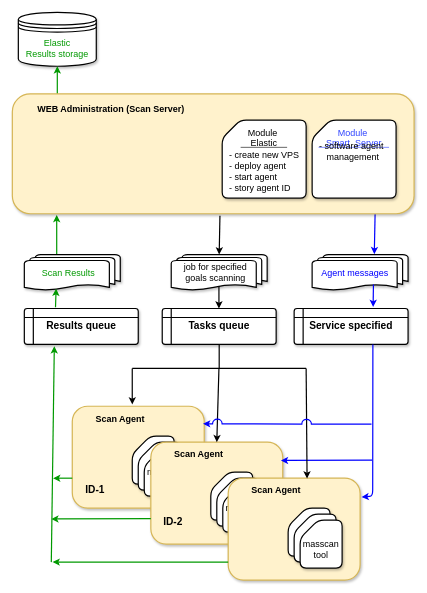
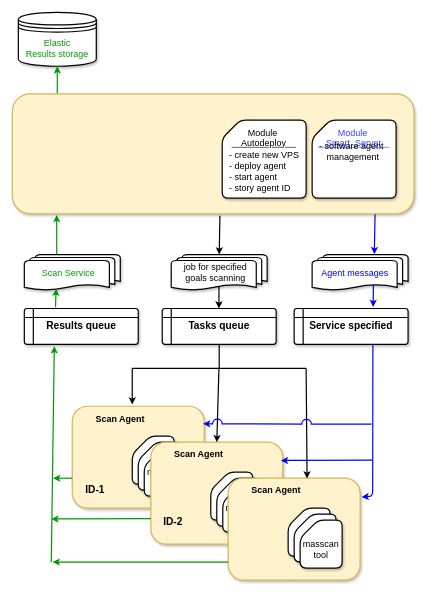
- <mxCell id="60" value="&lt;b&gt;WEB Administration (Scan Server)&lt;/b&gt;" style="text;html=1;strokeColor=none;fillColor=none;align=left;verticalAlign=middle;whiteSpace=wrap;rounded=0;shadow=1;glass=0;comic=0;labelBackgroundColor=none;fontSize=15;fontColor=#000000;" parent="58" vertex="1"><mxGeometry x="40" y="14" width="320" height="20" as="geometry" /></mxCell>
- <mxCell id="65" value="&lt;font color=&quot;#000000&quot;&gt;Module&amp;nbsp;&lt;br&gt;&lt;u&gt;&amp;nbsp; &amp;nbsp; Elastic&amp;nbsp; &amp;nbsp;&amp;nbsp;&lt;/u&gt;&lt;br&gt;&lt;br&gt;&lt;br&gt;&lt;br&gt;&lt;br&gt;&lt;/font&gt;" style="shape=card;whiteSpace=wrap;html=1;rounded=1;shadow=1;glass=0;comic=0;labelBackgroundColor=none;strokeWidth=2;fillColor=#ffffff;gradientColor=none;fontSize=15;fontColor=#3045FF;" parent="64" vertex="1"><mxGeometry width="140" height="130" as="geometry" /></mxCell>
+ <mxCell id="65" value="&lt;font color=&quot;#000000&quot;&gt;Module&amp;nbsp;&lt;br&gt;&lt;u&gt;&amp;nbsp; &amp;nbsp; Autodeploy&amp;nbsp; &amp;nbsp;&amp;nbsp;&lt;/u&gt;&lt;br&gt;&lt;br&gt;&lt;br&gt;&lt;br&gt;&lt;br&gt;&lt;/font&gt;" style="shape=card;whiteSpace=wrap;html=1;rounded=1;shadow=1;glass=0;comic=0;labelBackgroundColor=none;strokeWidth=2;fillColor=#ffffff;gradientColor=none;fontSize=15;fontColor=#3045FF;" parent="64" vertex="1"><mxGeometry width="140" height="130" as="geometry" /></mxCell>
- <mxCell id="51" value="&lt;font color=&quot;#009900&quot;&gt;Scan Results&amp;nbsp; &amp;nbsp;&lt;/font&gt;" style="strokeWidth=2;html=1;shape=mxgraph.flowchart.multi-document;whiteSpace=wrap;rounded=1;shadow=1;glass=0;comic=0;labelBackgroundColor=none;fillColor=#ffffff;gradientColor=none;fontSize=15;fontColor=#3045FF;" parent="49" vertex="1"><mxGeometry y="66" width="160" height="60" as="geometry" /></mxCell>
+ <mxCell id="51" value="&lt;font color=&quot;#009900&quot;&gt;Scan Service&amp;nbsp; &amp;nbsp;&lt;/font&gt;" style="strokeWidth=2;html=1;shape=mxgraph.flowchart.multi-document;whiteSpace=wrap;rounded=1;shadow=1;glass=0;comic=0;labelBackgroundColor=none;fillColor=#ffffff;gradientColor=none;fontSize=15;fontColor=#3045FF;" parent="49" vertex="1"><mxGeometry y="66" width="160" height="60" as="geometry" /></mxCell>
